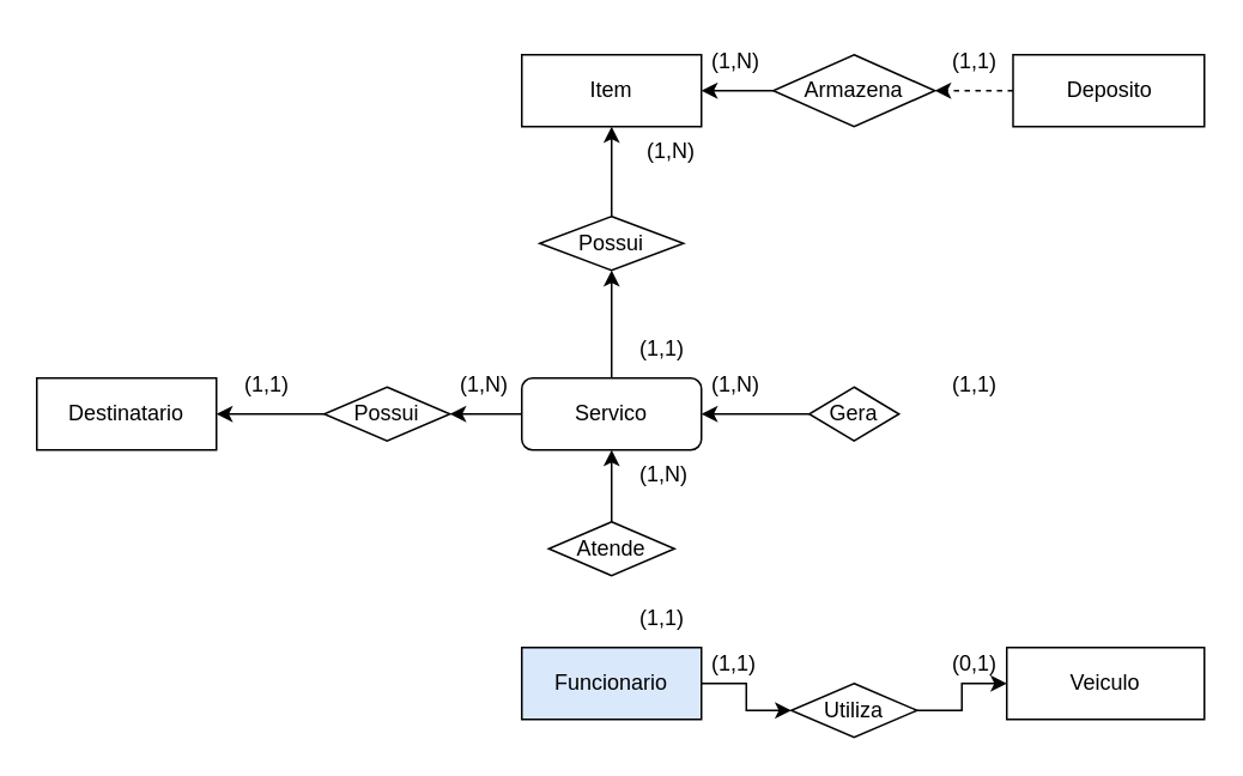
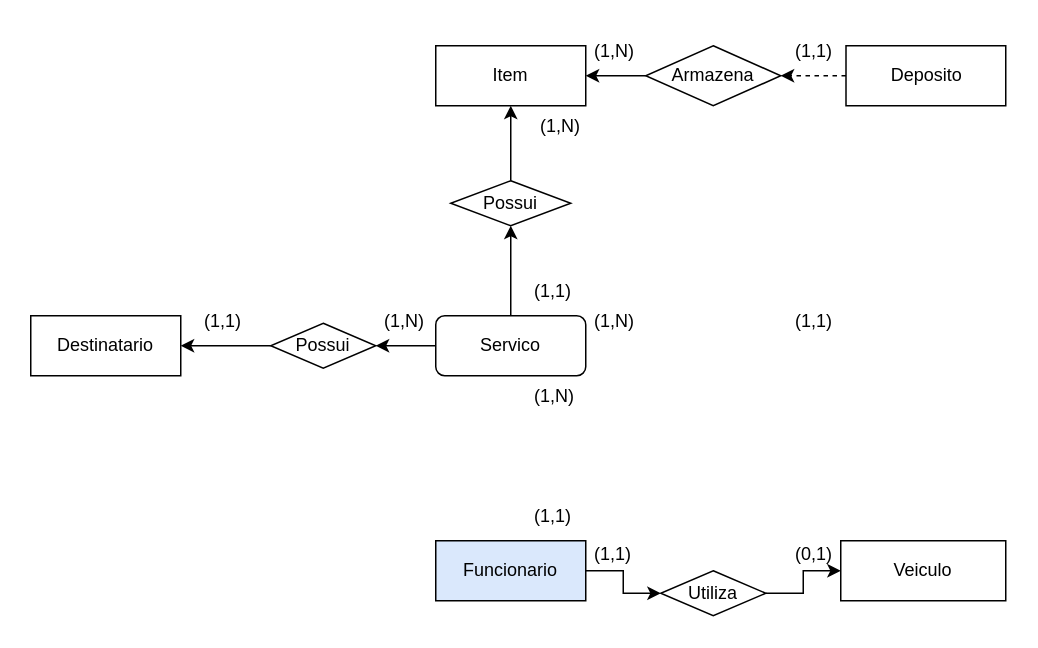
- <mxCell id="14" style="edgeStyle=orthogonalEdgeStyle;rounded=0;orthogonalLoop=1;jettySize=auto;html=1;entryX=1;entryY=0.5;entryDx=0;entryDy=0;" edge="1" parent="1" source="15" target="10"><mxGeometry relative="1" as="geometry" /></mxCell>
- <mxCell id="15" value="Gera" style="shape=rhombus;perimeter=rhombusPerimeter;whiteSpace=wrap;html=1;align=center;" vertex="1" parent="1"><mxGeometry x="450" y="215" width="50" height="30" as="geometry" /></mxCell>
- <mxCell id="16" style="edgeStyle=orthogonalEdgeStyle;rounded=0;orthogonalLoop=1;jettySize=auto;html=1;" edge="1" parent="1" source="17" target="10"><mxGeometry relative="1" as="geometry" /></mxCell>
- <mxCell id="17" value="Atende" style="shape=rhombus;perimeter=rhombusPerimeter;whiteSpace=wrap;html=1;align=center;" vertex="1" parent="1"><mxGeometry x="305" y="290" width="70" height="30" as="geometry" /></mxCell>
